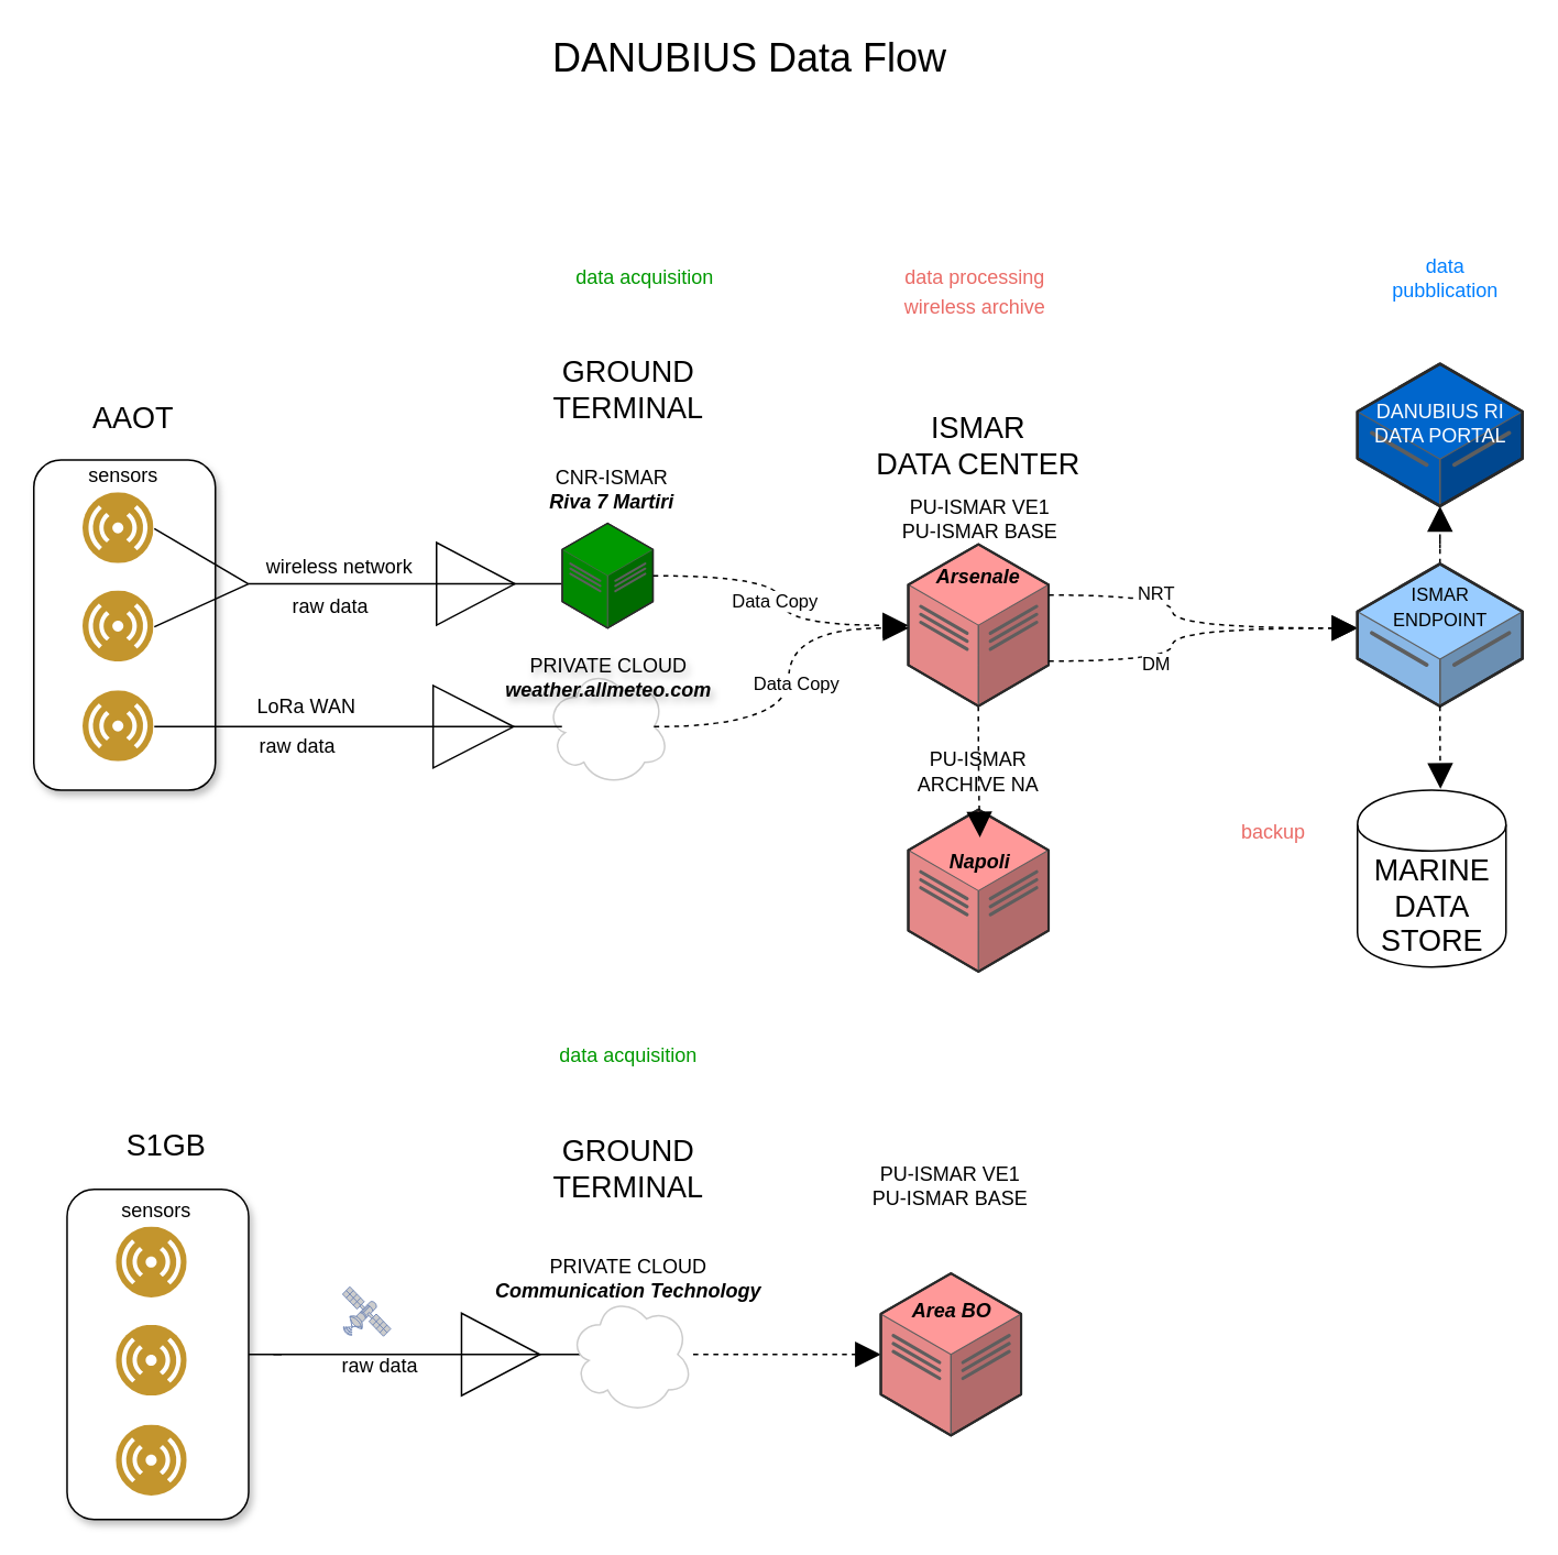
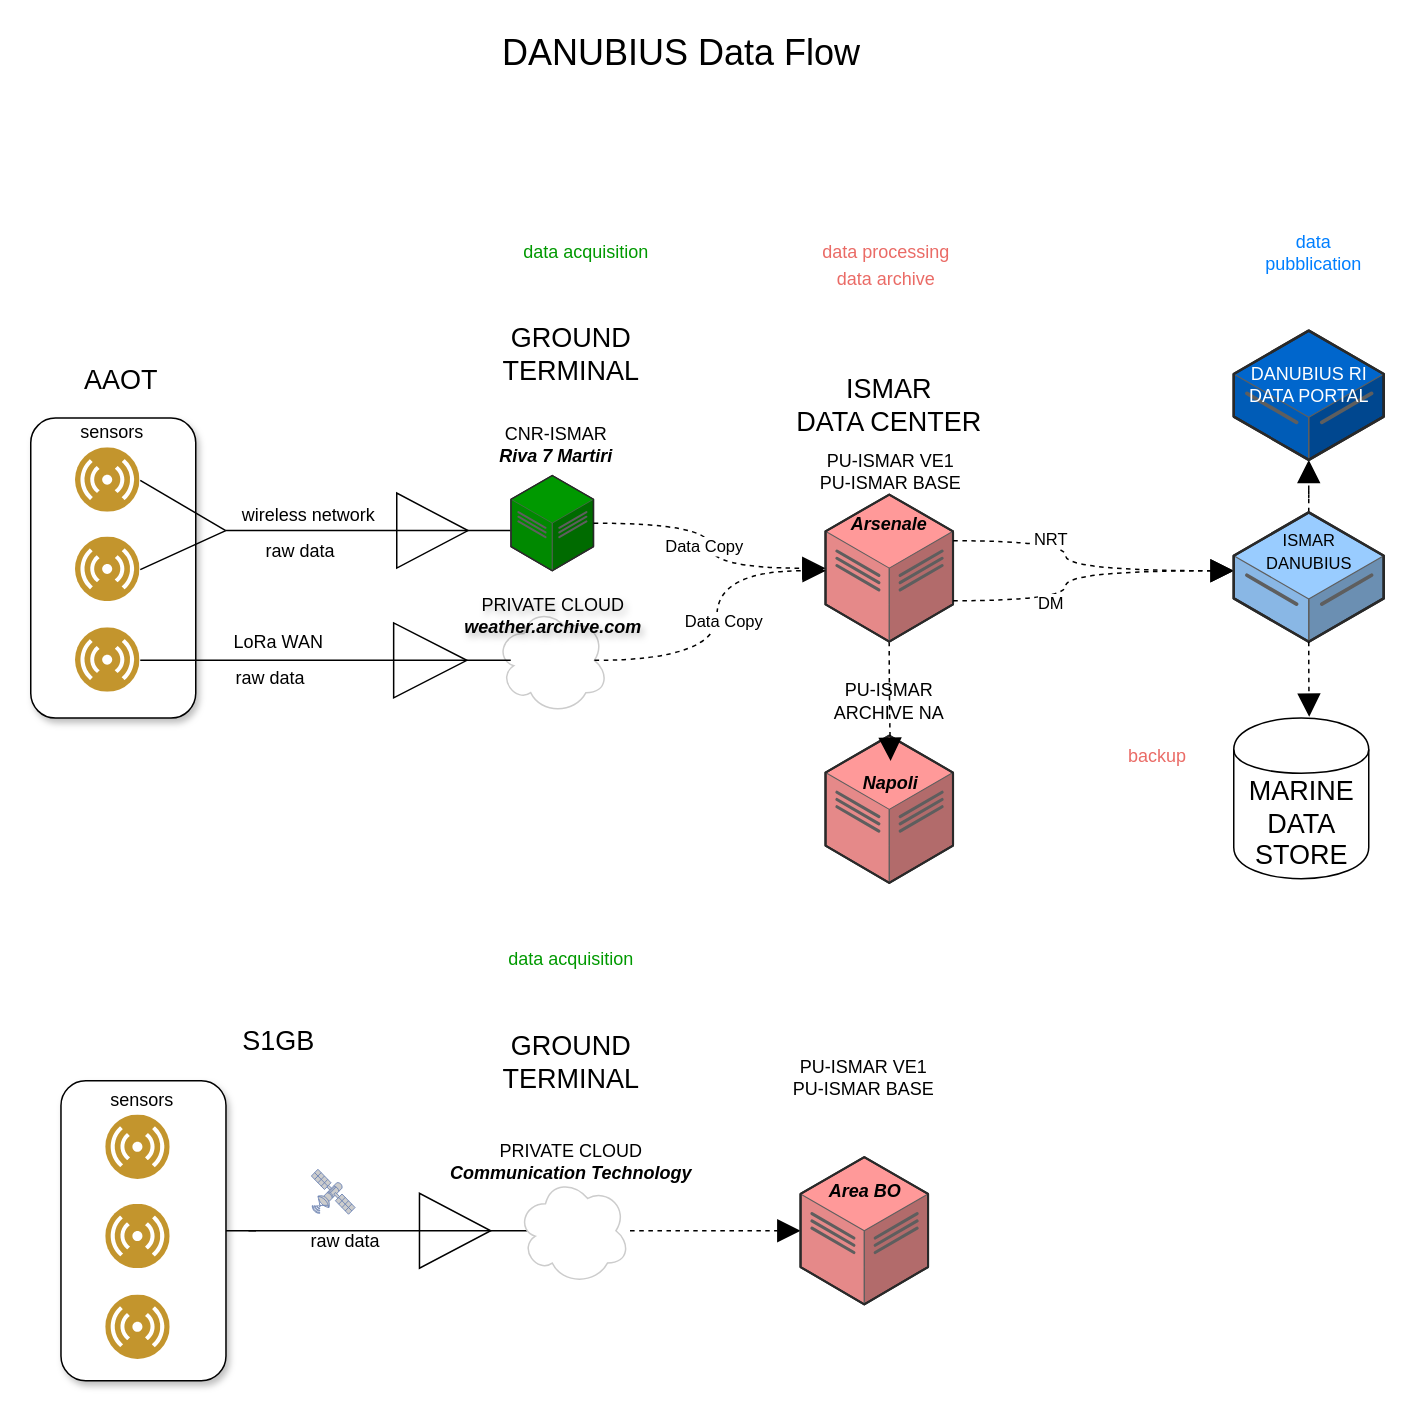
- <mxCell id="24" value="&lt;font color=&quot;#ea6b66&quot;&gt;wireless archive&lt;/font&gt;&lt;div&gt;&lt;span style=&quot;background-color: initial;&quot;&gt;&lt;br&gt;&lt;/span&gt;&lt;/div&gt;" style="text;html=1;align=center;verticalAlign=middle;resizable=0;points=[];autosize=1;strokeColor=none;fillColor=none;" parent="1" vertex="1"><mxGeometry x="544.84" y="173" width="90" height="40" as="geometry" /></mxCell>
+ <mxCell id="24" value="&lt;font color=&quot;#ea6b66&quot;&gt;data archive&lt;/font&gt;&lt;div&gt;&lt;span style=&quot;background-color: initial;&quot;&gt;&lt;br&gt;&lt;/span&gt;&lt;/div&gt;" style="text;html=1;align=center;verticalAlign=middle;resizable=0;points=[];autosize=1;strokeColor=none;fillColor=none;" parent="1" vertex="1"><mxGeometry x="544.84" y="173" width="90" height="40" as="geometry" /></mxCell>
- <mxCell id="51" value="&lt;font style=&quot;font-size: 11px;&quot;&gt;ISMAR &lt;br&gt;ENDPOINT&lt;br&gt;&lt;/font&gt;" style="text;html=1;align=center;verticalAlign=middle;resizable=0;points=[];autosize=1;strokeColor=none;fillColor=none;" parent="49" vertex="1"><mxGeometry x="10" y="-107.13" width="80" height="40" as="geometry" /></mxCell>
+ <mxCell id="51" value="&lt;font style=&quot;font-size: 11px;&quot;&gt;ISMAR &lt;br&gt;DANUBIUS&lt;br&gt;&lt;/font&gt;" style="text;html=1;align=center;verticalAlign=middle;resizable=0;points=[];autosize=1;strokeColor=none;fillColor=none;" parent="49" vertex="1"><mxGeometry x="10" y="-107.13" width="80" height="40" as="geometry" /></mxCell>
- <mxCell id="65" value="&lt;div&gt;PRIVATE CLOUD&lt;/div&gt;&lt;div&gt;&lt;b&gt;&lt;i&gt;weather.allmeteo.com&lt;/i&gt;&lt;/b&gt;&lt;br&gt;&lt;/div&gt;" style="text;html=1;align=center;verticalAlign=middle;resizable=0;points=[];autosize=1;strokeColor=none;fillColor=none;shadow=0;textShadow=1;labelBackgroundColor=none;" vertex="1" parent="1"><mxGeometry x="292.66" y="390" width="150" height="40" as="geometry" /></mxCell>
+ <mxCell id="65" value="&lt;div&gt;PRIVATE CLOUD&lt;/div&gt;&lt;div&gt;&lt;b&gt;&lt;i&gt;weather.archive.com&lt;/i&gt;&lt;/b&gt;&lt;br&gt;&lt;/div&gt;" style="text;html=1;align=center;verticalAlign=middle;resizable=0;points=[];autosize=1;strokeColor=none;fillColor=none;shadow=0;textShadow=1;labelBackgroundColor=none;" vertex="1" parent="1"><mxGeometry x="292.66" y="390" width="150" height="40" as="geometry" /></mxCell>
- <mxCell id="35" value="&lt;font style=&quot;font-size: 18px;&quot;&gt;&lt;span style=&quot;font-size: 18px;&quot;&gt;S1GB&lt;/span&gt;&lt;/font&gt;" style="text;html=1;align=center;verticalAlign=middle;resizable=0;points=[];autosize=1;strokeColor=none;fillColor=none;fontFamily=Helvetica;fontSize=18;fontColor=default;fontStyle=0" vertex="1" parent="1"><mxGeometry x="65.15" y="674" width="70" height="40" as="geometry" /></mxCell>
+ <mxCell id="35" value="&lt;font style=&quot;font-size: 18px;&quot;&gt;&lt;span style=&quot;font-size: 18px;&quot;&gt;S1GB&lt;/span&gt;&lt;/font&gt;" style="text;html=1;align=center;verticalAlign=middle;resizable=0;points=[];autosize=1;strokeColor=none;fillColor=none;fontFamily=Helvetica;fontSize=18;fontColor=default;fontStyle=0" vertex="1" parent="1"><mxGeometry x="150.15" y="674" width="70" height="40" as="geometry" /></mxCell>
